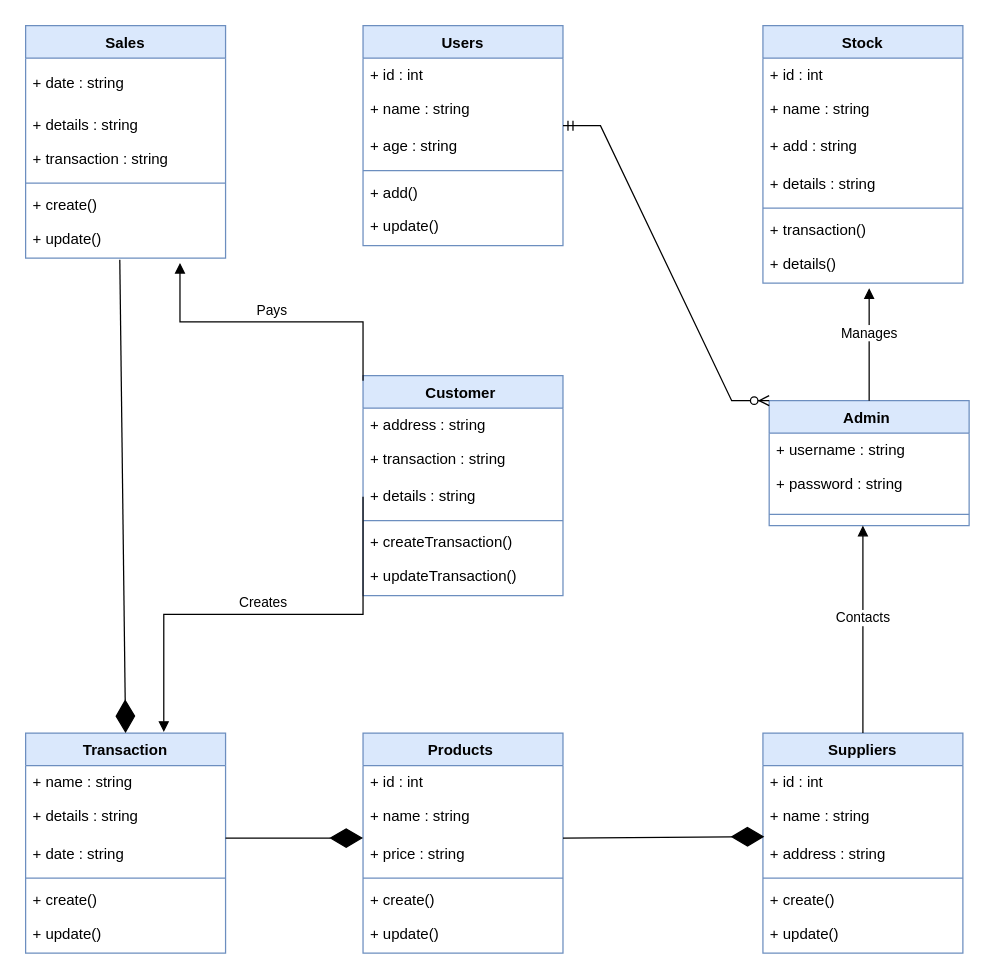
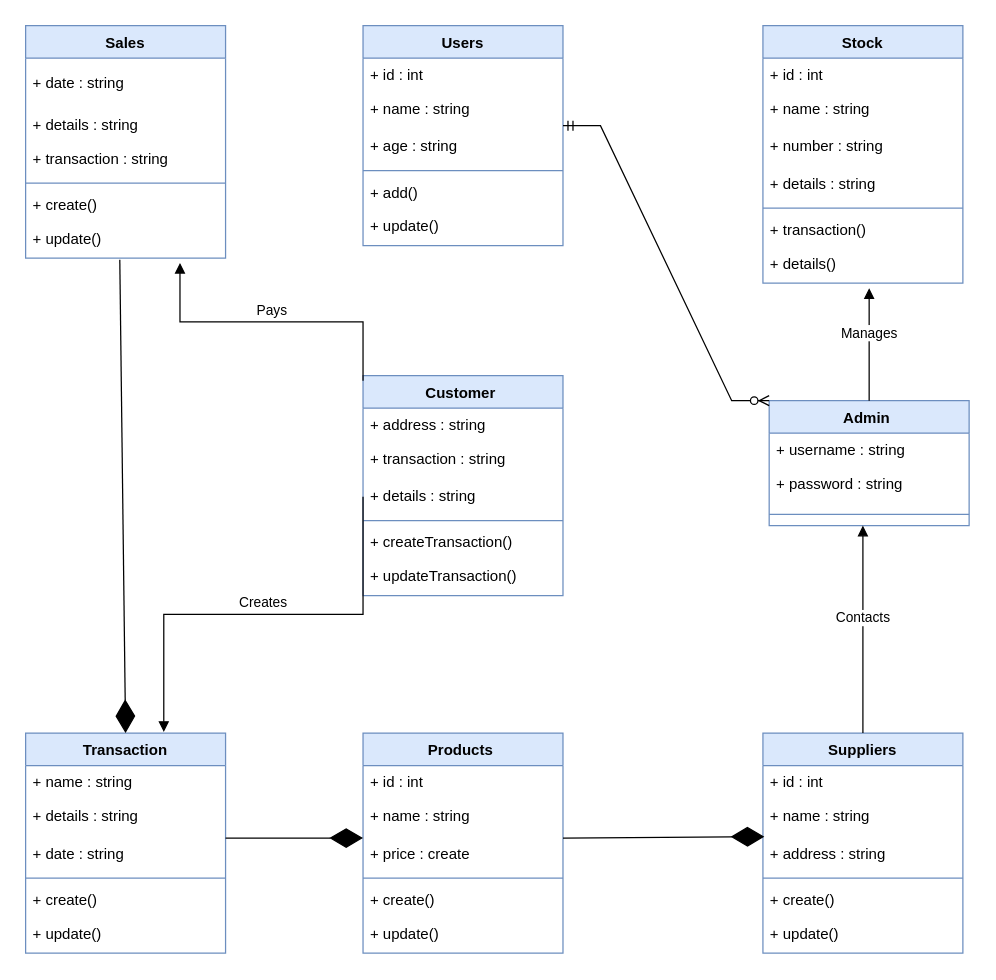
- <mxCell id="44" value="+ add : string&amp;nbsp;" style="text;strokeColor=none;fillColor=none;align=left;verticalAlign=middle;spacingLeft=4;spacingRight=4;overflow=hidden;points=[[0,0.5],[1,0.5]];portConstraint=eastwest;rotatable=0;whiteSpace=wrap;html=1;" vertex="1" parent="41"><mxGeometry y="82" width="160" height="30" as="geometry" /></mxCell>
+ <mxCell id="44" value="+ number : string&amp;nbsp;" style="text;strokeColor=none;fillColor=none;align=left;verticalAlign=middle;spacingLeft=4;spacingRight=4;overflow=hidden;points=[[0,0.5],[1,0.5]];portConstraint=eastwest;rotatable=0;whiteSpace=wrap;html=1;" vertex="1" parent="41"><mxGeometry y="82" width="160" height="30" as="geometry" /></mxCell>
- <mxCell id="37" value="+ price : string&amp;nbsp;" style="text;strokeColor=none;fillColor=none;align=left;verticalAlign=middle;spacingLeft=4;spacingRight=4;overflow=hidden;points=[[0,0.5],[1,0.5]];portConstraint=eastwest;rotatable=0;whiteSpace=wrap;html=1;" vertex="1" parent="34"><mxGeometry y="82" width="160" height="30" as="geometry" /></mxCell>
+ <mxCell id="37" value="+ price : create&amp;nbsp;" style="text;strokeColor=none;fillColor=none;align=left;verticalAlign=middle;spacingLeft=4;spacingRight=4;overflow=hidden;points=[[0,0.5],[1,0.5]];portConstraint=eastwest;rotatable=0;whiteSpace=wrap;html=1;" vertex="1" parent="34"><mxGeometry y="82" width="160" height="30" as="geometry" /></mxCell>
